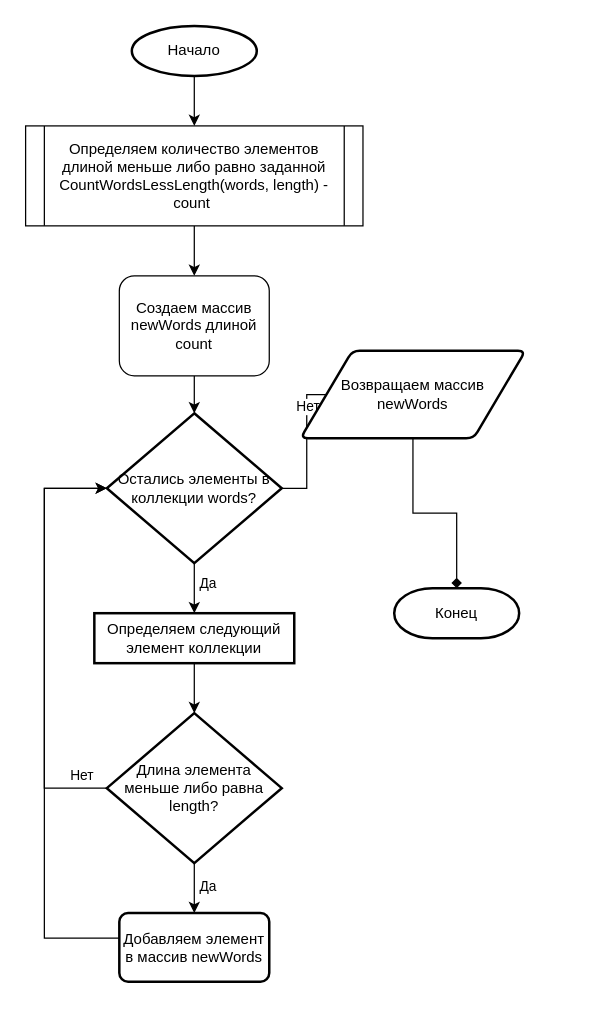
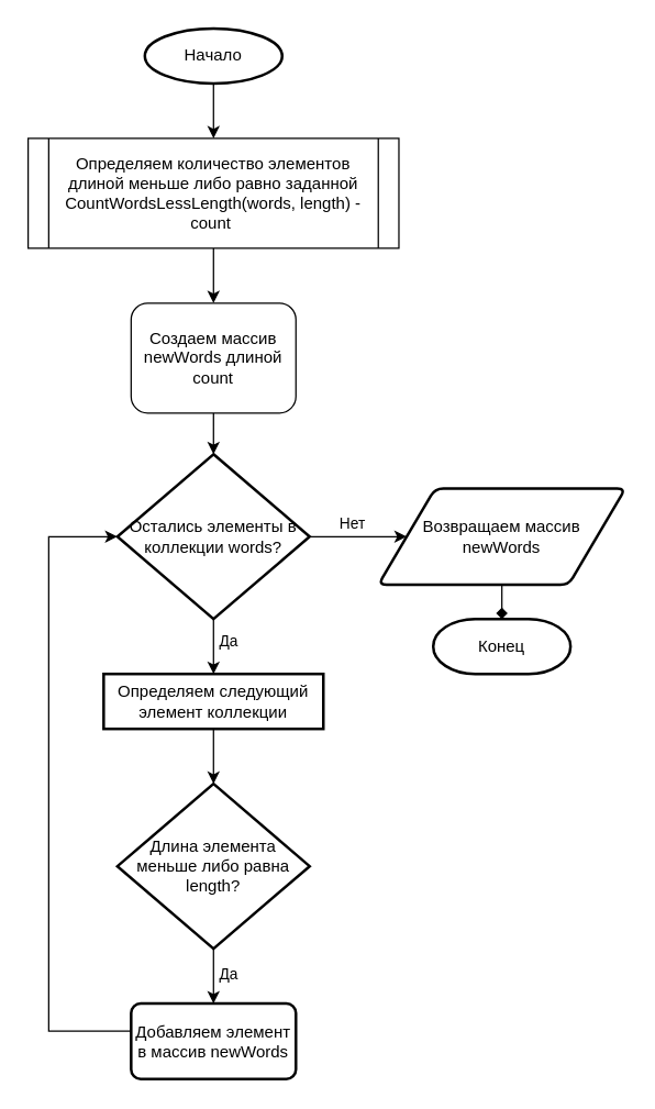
- <mxCell id="18" value="Возвращаем массив &lt;br&gt;newWords" style="shape=parallelogram;html=1;strokeWidth=2;perimeter=parallelogramPerimeter;whiteSpace=wrap;rounded=1;arcSize=12;size=0.23;" vertex="1" parent="1"><mxGeometry x="240" y="280" width="180" height="70" as="geometry" /></mxCell>
+ <mxCell id="18" value="Возвращаем массив &lt;br&gt;newWords" style="shape=parallelogram;html=1;strokeWidth=2;perimeter=parallelogramPerimeter;whiteSpace=wrap;rounded=1;arcSize=12;size=0.23;" vertex="1" parent="1"><mxGeometry x="275" y="355" width="180" height="70" as="geometry" /></mxCell>
- <mxCell id="19" value="Конец" style="strokeWidth=2;html=1;shape=mxgraph.flowchart.terminator;whiteSpace=wrap;" vertex="1" parent="1"><mxGeometry x="315" y="470" width="100" height="40" as="geometry" /></mxCell>
+ <mxCell id="19" value="Конец" style="strokeWidth=2;html=1;shape=mxgraph.flowchart.terminator;whiteSpace=wrap;" vertex="1" parent="1"><mxGeometry x="315" y="450" width="100" height="40" as="geometry" /></mxCell>
- <mxCell id="11" value="Нет" style="edgeStyle=orthogonalEdgeStyle;rounded=0;orthogonalLoop=1;jettySize=auto;html=1;entryX=0;entryY=0.5;entryDx=0;entryDy=0;entryPerimeter=0;exitX=0;exitY=0.5;exitDx=0;exitDy=0;exitPerimeter=0;" edge="1" parent="1" source="12" target="8"><mxGeometry x="-0.882" y="-10" relative="1" as="geometry"><Array as="points"><mxPoint x="35" y="630" /><mxPoint x="35" y="390" /></Array><mxPoint as="offset" /></mxGeometry></mxCell>
